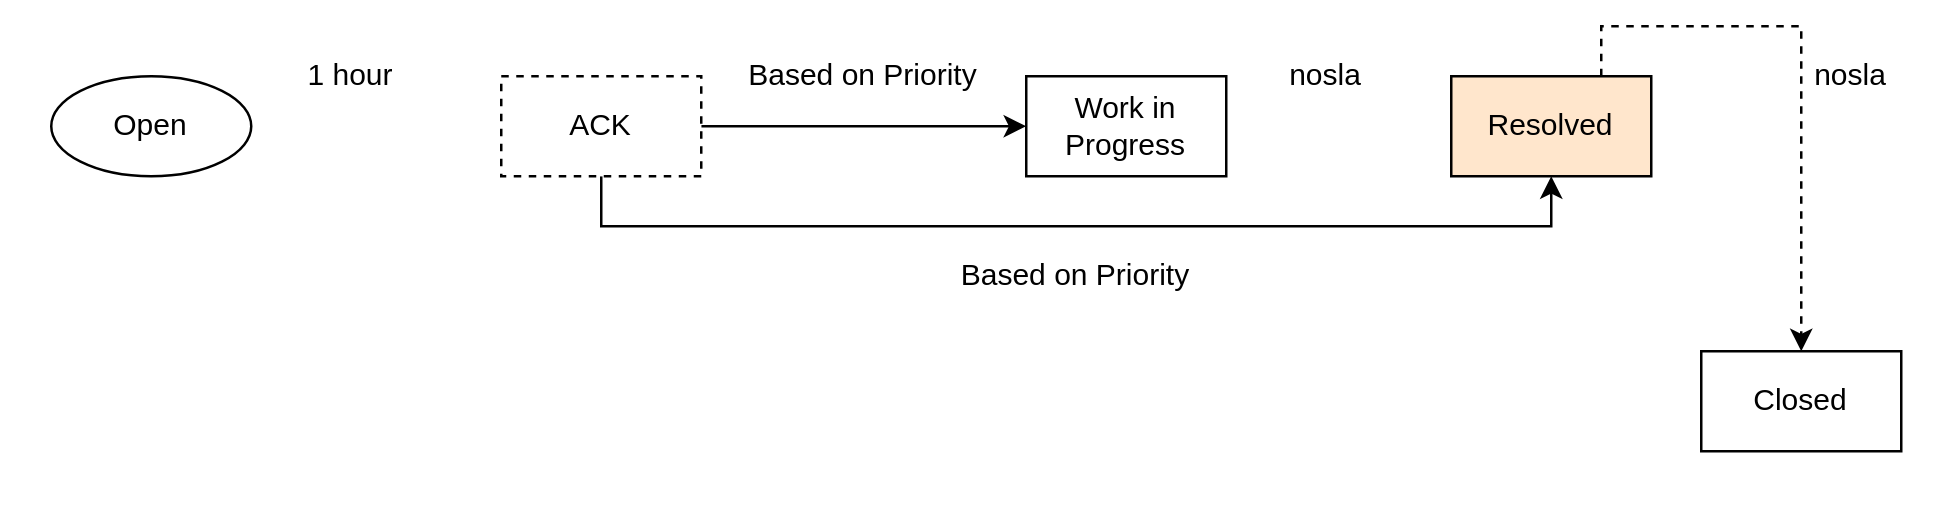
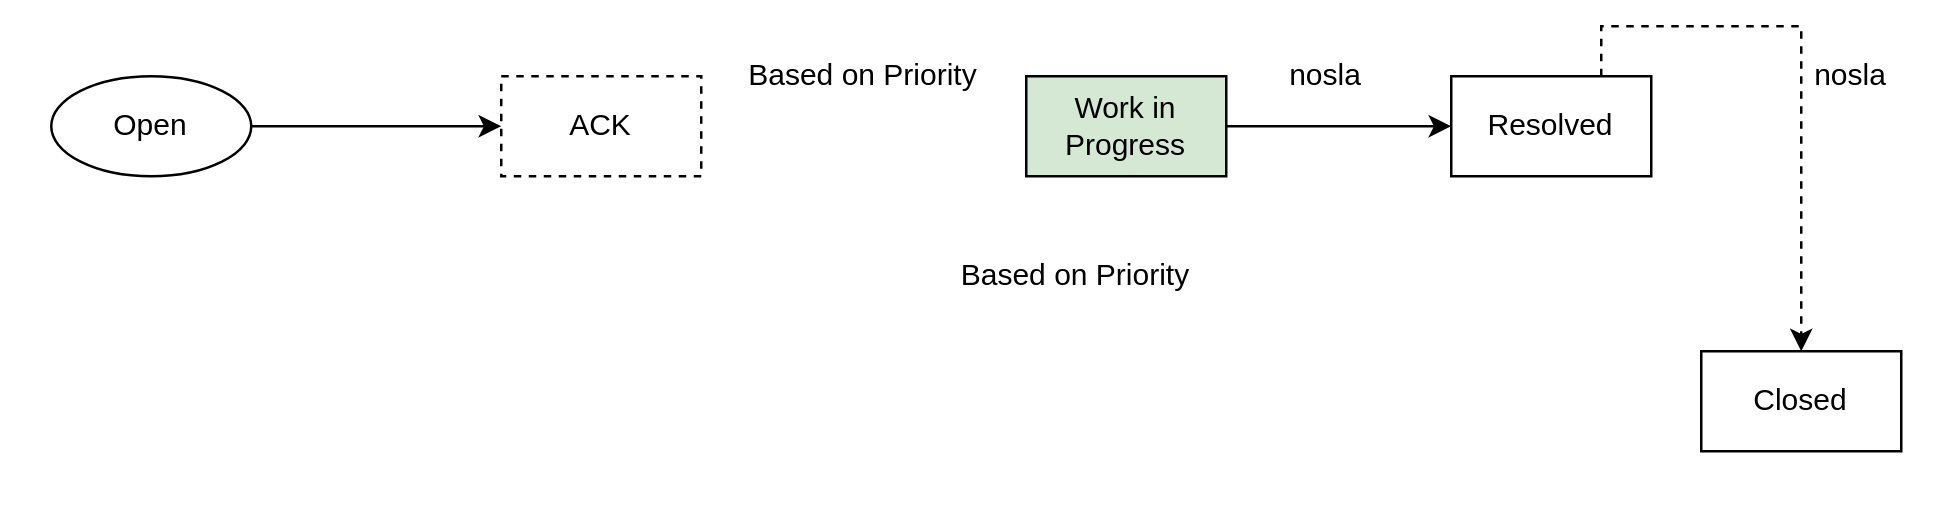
- <mxCell id="14" value="1 hour" style="text;html=1;strokeColor=none;fillColor=none;align=center;verticalAlign=middle;whiteSpace=wrap;rounded=0;" vertex="1" parent="1"><mxGeometry x="120" y="20" width="40" height="20" as="geometry" /></mxCell>
+ <mxCell id="2" style="edgeStyle=orthogonalEdgeStyle;rounded=0;orthogonalLoop=1;jettySize=auto;html=1;exitX=1;exitY=0.5;exitDx=0;exitDy=0;entryX=0;entryY=0.5;entryDx=0;entryDy=0;" edge="1" parent="1" source="3" target="6"><mxGeometry relative="1" as="geometry" /></mxCell>
- <mxCell id="4" style="edgeStyle=orthogonalEdgeStyle;rounded=0;orthogonalLoop=1;jettySize=auto;html=1;exitX=1;exitY=0.5;exitDx=0;exitDy=0;entryX=0;entryY=0.5;entryDx=0;entryDy=0;" edge="1" parent="1" source="6" target="8"><mxGeometry relative="1" as="geometry" /></mxCell>
- <mxCell id="8" value="Work in Progress" style="rounded=0;whiteSpace=wrap;html=1;" vertex="1" parent="1"><mxGeometry x="410" y="30" width="80" height="40" as="geometry" /></mxCell>
+ <mxCell id="8" value="Work in Progress" style="rounded=0;whiteSpace=wrap;html=1;fillColor=#d5e8d4;" vertex="1" parent="1"><mxGeometry x="410" y="30" width="80" height="40" as="geometry" /></mxCell>
+ <mxCell id="7" style="edgeStyle=orthogonalEdgeStyle;rounded=0;orthogonalLoop=1;jettySize=auto;html=1;exitX=1;exitY=0.5;exitDx=0;exitDy=0;" edge="1" parent="1" source="8" target="10"><mxGeometry relative="1" as="geometry" /></mxCell>
- <mxCell id="10" value="Resolved" style="rounded=0;whiteSpace=wrap;html=1;fillColor=#ffe6cc;" vertex="1" parent="1"><mxGeometry x="580" y="30" width="80" height="40" as="geometry" /></mxCell>
+ <mxCell id="10" value="Resolved" style="rounded=0;whiteSpace=wrap;html=1;" vertex="1" parent="1"><mxGeometry x="580" y="30" width="80" height="40" as="geometry" /></mxCell>
- <mxCell id="5" style="edgeStyle=orthogonalEdgeStyle;rounded=0;orthogonalLoop=1;jettySize=auto;html=1;exitX=0.5;exitY=1;exitDx=0;exitDy=0;entryX=0.5;entryY=1;entryDx=0;entryDy=0;" edge="1" parent="1" source="6" target="10"><mxGeometry relative="1" as="geometry" /></mxCell>
